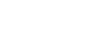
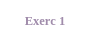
+ <mxCell id="2" value="&lt;h4&gt;&lt;b&gt;&lt;font color=&quot;#a08cab&quot; face=&quot;Times New Roman&quot; style=&quot;font-size: 21px;&quot;&gt;Exerc 1&lt;/font&gt;&lt;/b&gt;&lt;/h4&gt;" style="text;html=1;strokeColor=none;fillColor=none;align=center;verticalAlign=middle;whiteSpace=wrap;rounded=0;" vertex="1" parent="1"><mxGeometry y="20" width="110" height="30" as="geometry" x="20" /></mxCell>
